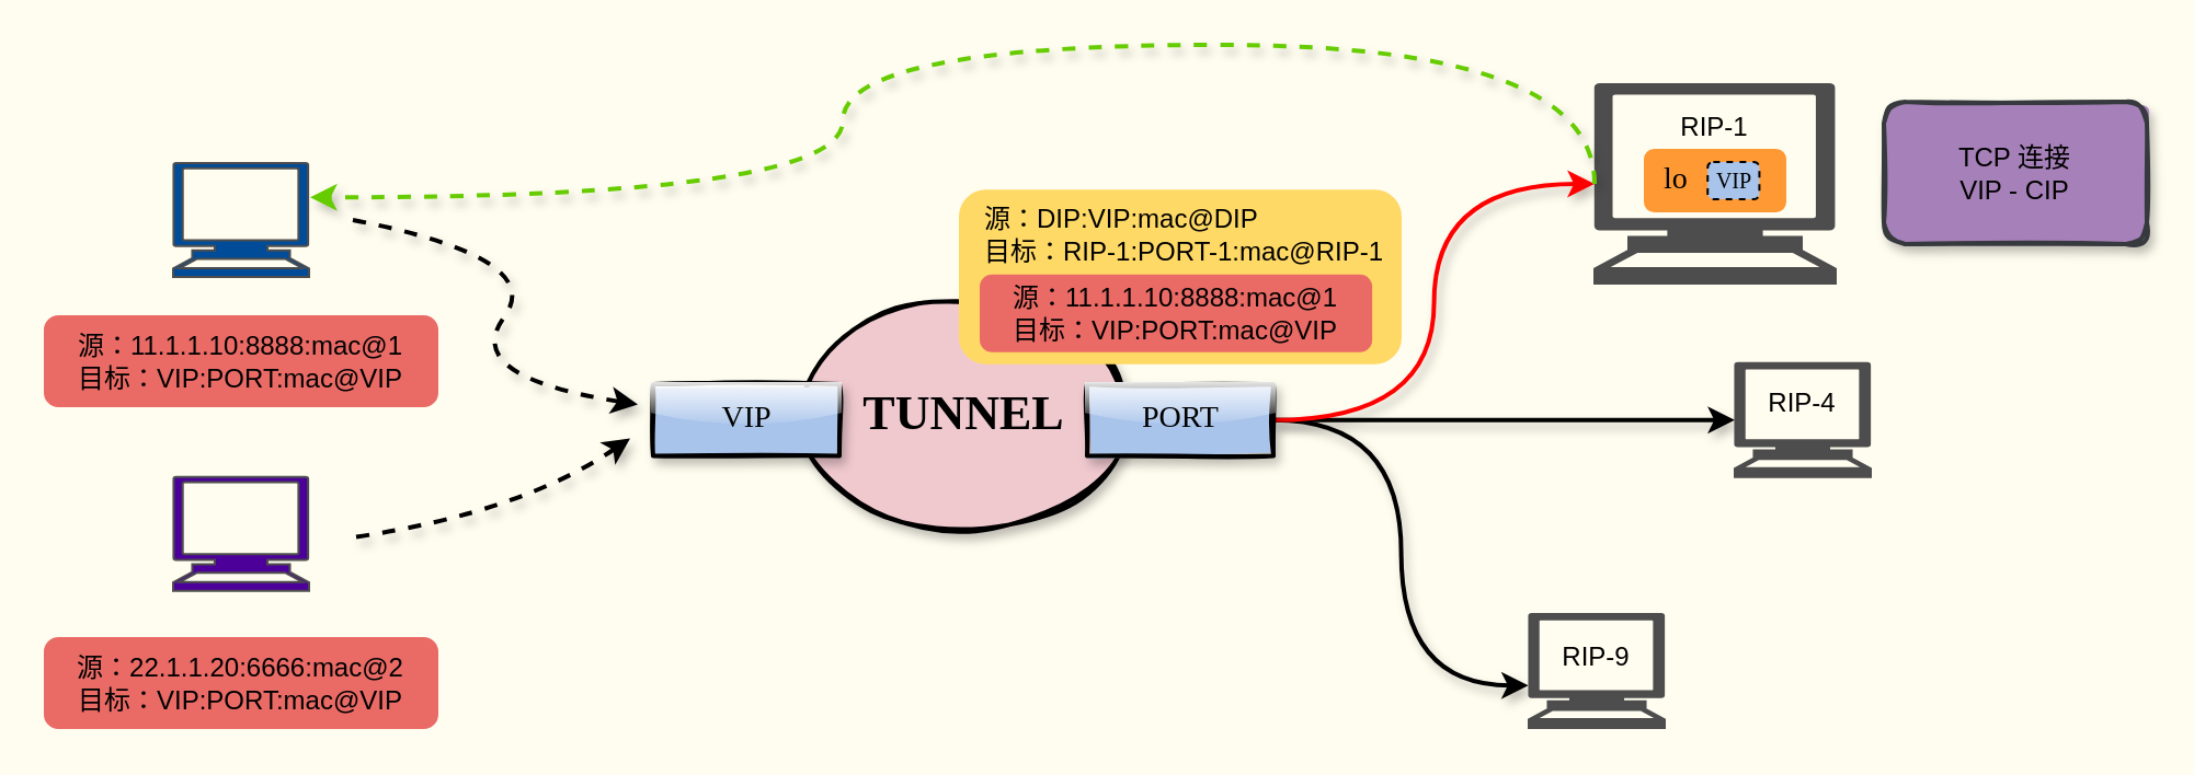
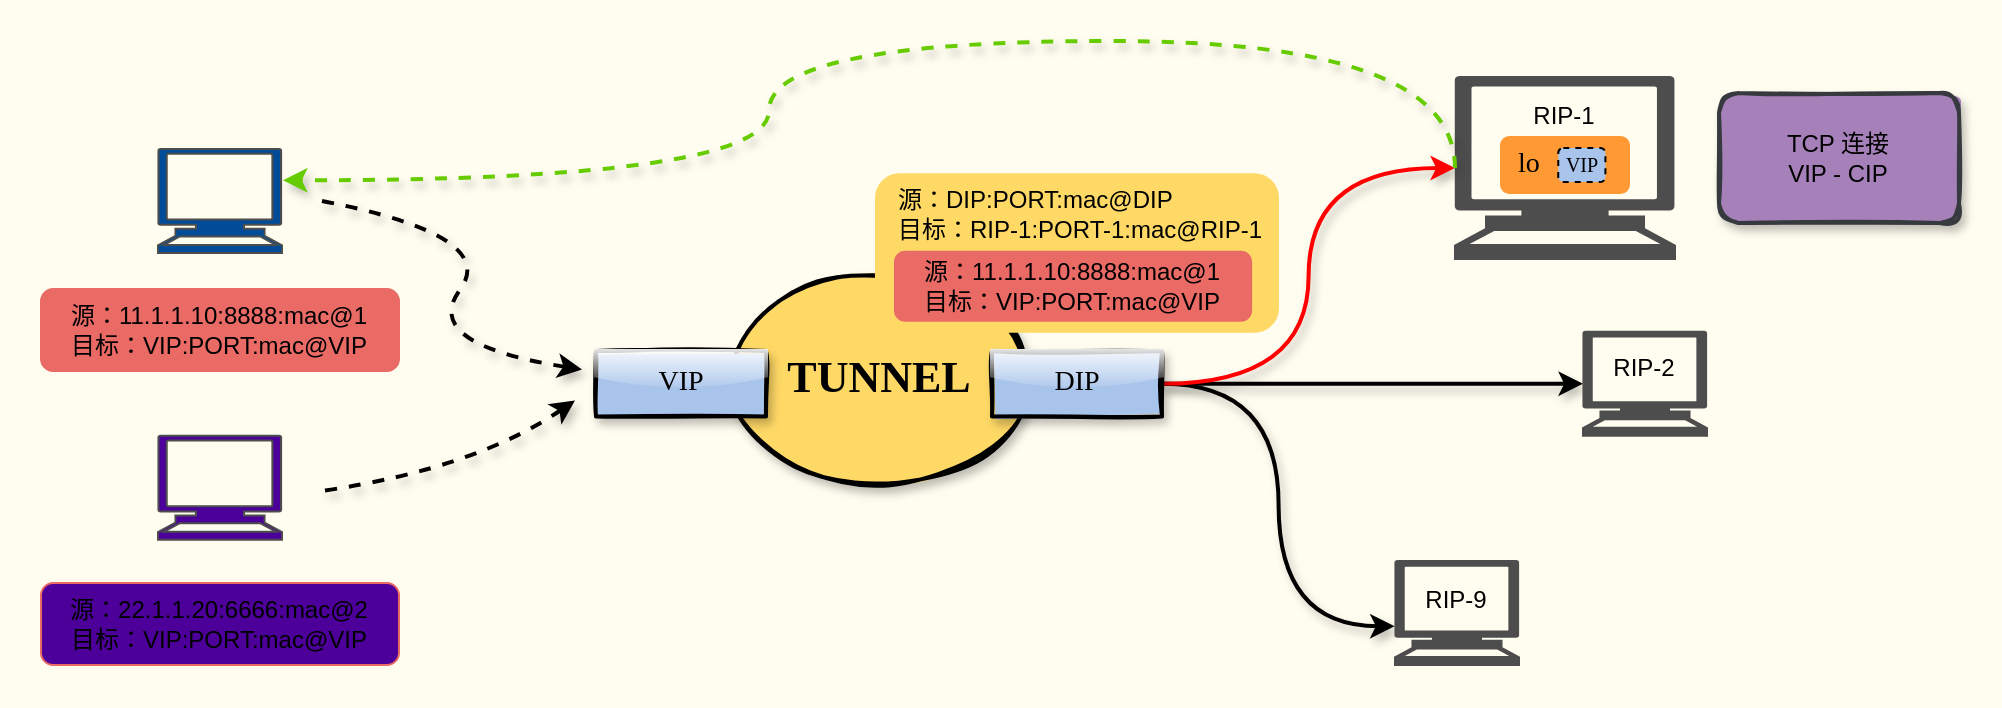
- <mxCell id="31" value="&lt;span style=&quot;text-align: center&quot;&gt;源：&lt;/span&gt;&lt;span style=&quot;text-align: center ; font-family: &amp;#34;helvetica&amp;#34;&quot;&gt;DIP:VIP&lt;/span&gt;&lt;span style=&quot;text-align: center ; font-family: &amp;#34;helvetica&amp;#34;&quot;&gt;:mac@DIP&lt;/span&gt;&lt;br style=&quot;text-align: center&quot;&gt;&lt;span style=&quot;text-align: center&quot;&gt;目标：&lt;/span&gt;RIP-1&lt;span style=&quot;text-align: center&quot;&gt;:PORT-1:&lt;/span&gt;&lt;font style=&quot;text-align: center&quot;&gt;mac@R&lt;span style=&quot;font-family: &amp;#34;helvetica&amp;#34;&quot;&gt;IP-1&lt;/span&gt;&lt;/font&gt;" style="text;html=1;strokeColor=none;fillColor=none;align=left;verticalAlign=middle;whiteSpace=wrap;rounded=0;" vertex="1" parent="28"><mxGeometry x="9.5" width="190.5" height="40" as="geometry" /></mxCell>
+ <mxCell id="31" value="&lt;span style=&quot;text-align: center&quot;&gt;源：&lt;/span&gt;&lt;span style=&quot;text-align: center ; font-family: &amp;#34;helvetica&amp;#34;&quot;&gt;DIP:PORT&lt;/span&gt;&lt;span style=&quot;text-align: center ; font-family: &amp;#34;helvetica&amp;#34;&quot;&gt;:mac@DIP&lt;/span&gt;&lt;br style=&quot;text-align: center&quot;&gt;&lt;span style=&quot;text-align: center&quot;&gt;目标：&lt;/span&gt;RIP-1&lt;span style=&quot;text-align: center&quot;&gt;:PORT-1:&lt;/span&gt;&lt;font style=&quot;text-align: center&quot;&gt;mac@R&lt;span style=&quot;font-family: &amp;#34;helvetica&amp;#34;&quot;&gt;IP-1&lt;/span&gt;&lt;/font&gt;" style="text;html=1;strokeColor=none;fillColor=none;align=left;verticalAlign=middle;whiteSpace=wrap;rounded=0;" vertex="1" parent="28"><mxGeometry x="9.5" width="190.5" height="40" as="geometry" /></mxCell>
- <mxCell id="15" value="&lt;span style=&quot;color: rgb(0, 0, 0); font-family: helvetica; font-size: 12px; font-style: normal; font-weight: 400; letter-spacing: normal; text-align: center; text-indent: 0px; text-transform: none; word-spacing: 0px; display: inline; float: none;&quot;&gt;RIP-4&lt;/span&gt;" style="text;html=1;strokeColor=none;fillColor=none;align=center;verticalAlign=middle;whiteSpace=wrap;rounded=0;labelBackgroundColor=none;" vertex="1" parent="1"><mxGeometry x="802" y="174.38" width="40" height="20" as="geometry" /></mxCell>
+ <mxCell id="15" value="&lt;span style=&quot;color: rgb(0, 0, 0); font-family: helvetica; font-size: 12px; font-style: normal; font-weight: 400; letter-spacing: normal; text-align: center; text-indent: 0px; text-transform: none; word-spacing: 0px; display: inline; float: none;&quot;&gt;RIP-2&lt;/span&gt;" style="text;html=1;strokeColor=none;fillColor=none;align=center;verticalAlign=middle;whiteSpace=wrap;rounded=0;labelBackgroundColor=none;" vertex="1" parent="1"><mxGeometry x="802" y="174.38" width="40" height="20" as="geometry" /></mxCell>
- <mxCell id="6" value="&lt;b&gt;&lt;font style=&quot;font-size: 22px&quot;&gt;TUNNEL&lt;/font&gt;&lt;/b&gt;" style="ellipse;whiteSpace=wrap;html=1;shadow=1;glass=1;sketch=1;strokeWidth=2;fontFamily=Tahoma;fontSize=14;fillStyle=solid;fillColor=#f0c9cf;" vertex="1" parent="1"><mxGeometry x="360.5" y="135.24" width="157" height="108" as="geometry" /></mxCell>
+ <mxCell id="6" value="&lt;b&gt;&lt;font style=&quot;font-size: 22px&quot;&gt;TUNNEL&lt;/font&gt;&lt;/b&gt;" style="ellipse;whiteSpace=wrap;html=1;shadow=1;glass=1;sketch=1;strokeWidth=2;fontFamily=Tahoma;fontSize=14;fillStyle=solid;fillColor=#ffd966;" vertex="1" parent="1"><mxGeometry x="360.5" y="135.24" width="157" height="108" as="geometry" /></mxCell>
- <mxCell id="11" value="PORT" style="rounded=0;whiteSpace=wrap;html=1;shadow=1;glass=1;sketch=1;strokeColor=#000000;strokeWidth=2;fontFamily=Tahoma;fontSize=14;fillStyle=solid;fillColor=#A9C4EB;" vertex="1" parent="1"><mxGeometry x="495.5" y="175" width="85" height="32.75" as="geometry" /></mxCell>
+ <mxCell id="11" value="DIP" style="rounded=0;whiteSpace=wrap;html=1;shadow=1;glass=1;sketch=1;strokeColor=#000000;strokeWidth=2;fontFamily=Tahoma;fontSize=14;fillStyle=solid;fillColor=#A9C4EB;" vertex="1" parent="1"><mxGeometry x="495.5" y="175" width="85" height="32.75" as="geometry" /></mxCell>
- <mxCell id="20" value="&lt;div style=&quot;font-family: &amp;#34;helvetica&amp;#34;&quot;&gt;&lt;div&gt;源：22.1.1.20:6666:mac@2&lt;/div&gt;目标：VIP:PORT:mac@VIP&lt;/div&gt;" style="rounded=1;whiteSpace=wrap;html=1;fillColor=#EA6B66;strokeColor=#EA6B66;" vertex="1" parent="1"><mxGeometry x="20" y="291" width="179" height="41" as="geometry" /></mxCell>
+ <mxCell id="20" value="&lt;div style=&quot;font-family: &amp;#34;helvetica&amp;#34;&quot;&gt;&lt;div&gt;源：22.1.1.20:6666:mac@2&lt;/div&gt;目标：VIP:PORT:mac@VIP&lt;/div&gt;" style="rounded=1;whiteSpace=wrap;html=1;fillColor=#4c0099;strokeColor=#EA6B66;" vertex="1" parent="1"><mxGeometry x="20" y="291" width="179" height="41" as="geometry" /></mxCell>
